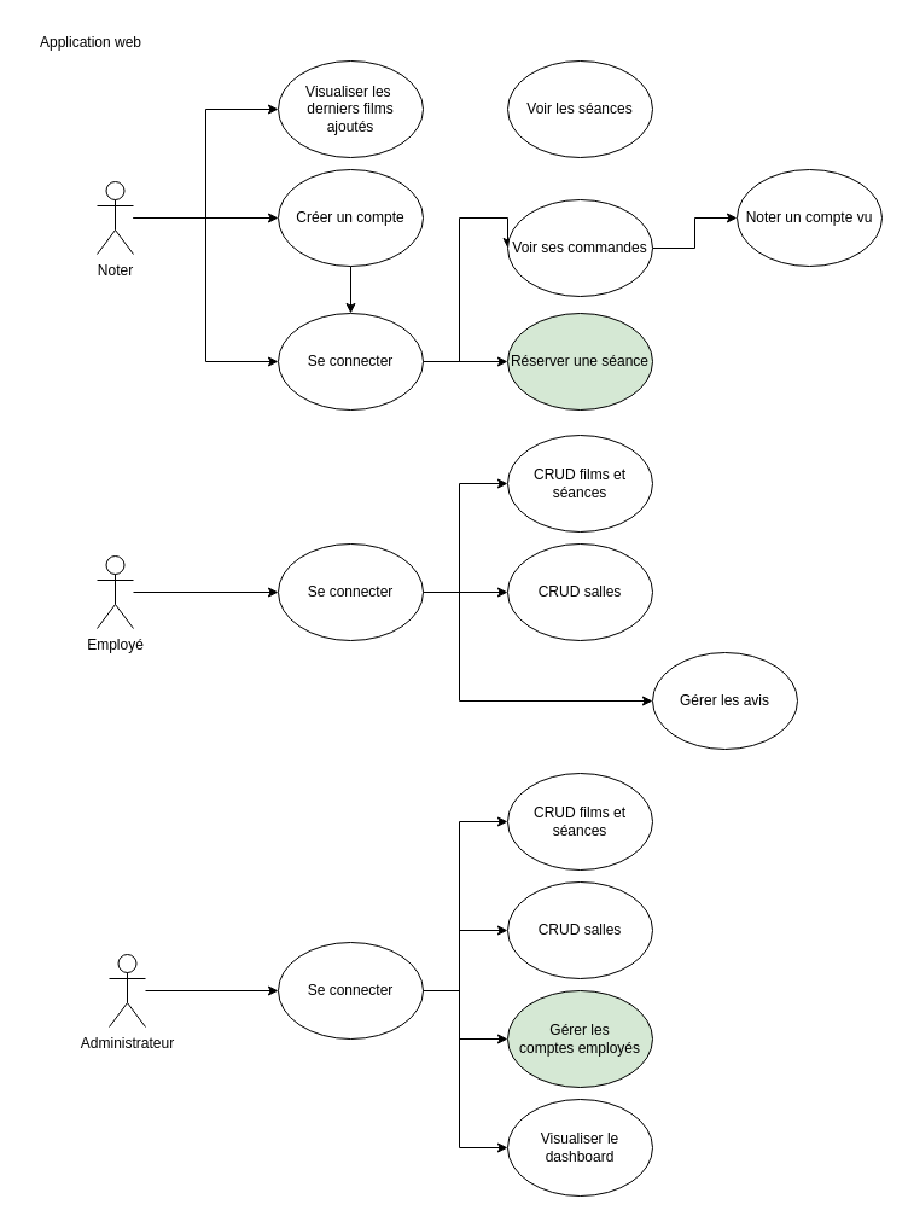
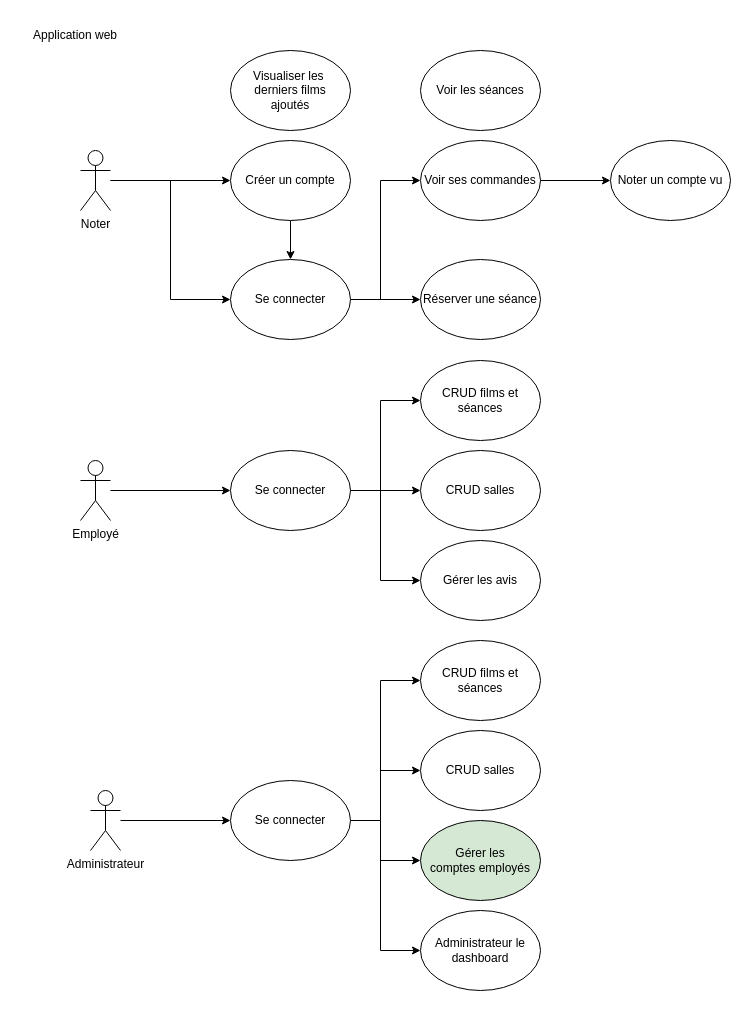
- <mxCell id="3" style="edgeStyle=orthogonalEdgeStyle;rounded=0;orthogonalLoop=1;jettySize=auto;html=1;entryX=0;entryY=0.5;entryDx=0;entryDy=0;" parent="1" source="6" target="7" edge="1"><mxGeometry relative="1" as="geometry" /></mxCell>
- <mxCell id="34" value="Voir ses commandes" style="ellipse;whiteSpace=wrap;html=1;" parent="1" vertex="1"><mxGeometry x="420" y="165" width="120" height="80" as="geometry" /></mxCell>
+ <mxCell id="34" value="Voir ses commandes" style="ellipse;whiteSpace=wrap;html=1;" parent="1" vertex="1"><mxGeometry x="420" y="140" width="120" height="80" as="geometry" /></mxCell>
- <mxCell id="35" value="Réserver une séance" style="ellipse;whiteSpace=wrap;html=1;fillColor=#d5e8d4;" parent="1" vertex="1"><mxGeometry x="420" y="259" width="120" height="80" as="geometry" /></mxCell>
+ <mxCell id="35" value="Réserver une séance" style="ellipse;whiteSpace=wrap;html=1;" parent="1" vertex="1"><mxGeometry x="420" y="259" width="120" height="80" as="geometry" /></mxCell>
- <mxCell id="32" value="Gérer les avis" style="ellipse;whiteSpace=wrap;html=1;" parent="1" vertex="1"><mxGeometry x="540" y="540" width="120" height="80" as="geometry" /></mxCell>
+ <mxCell id="32" value="Gérer les avis" style="ellipse;whiteSpace=wrap;html=1;" parent="1" vertex="1"><mxGeometry x="420" y="540" width="120" height="80" as="geometry" /></mxCell>
- <mxCell id="31" value="Visualiser le dashboard" style="ellipse;whiteSpace=wrap;html=1;" parent="1" vertex="1"><mxGeometry x="420" y="910" width="120" height="80" as="geometry" /></mxCell>
+ <mxCell id="31" value="Administrateur le dashboard" style="ellipse;whiteSpace=wrap;html=1;" parent="1" vertex="1"><mxGeometry x="420" y="910" width="120" height="80" as="geometry" /></mxCell>
